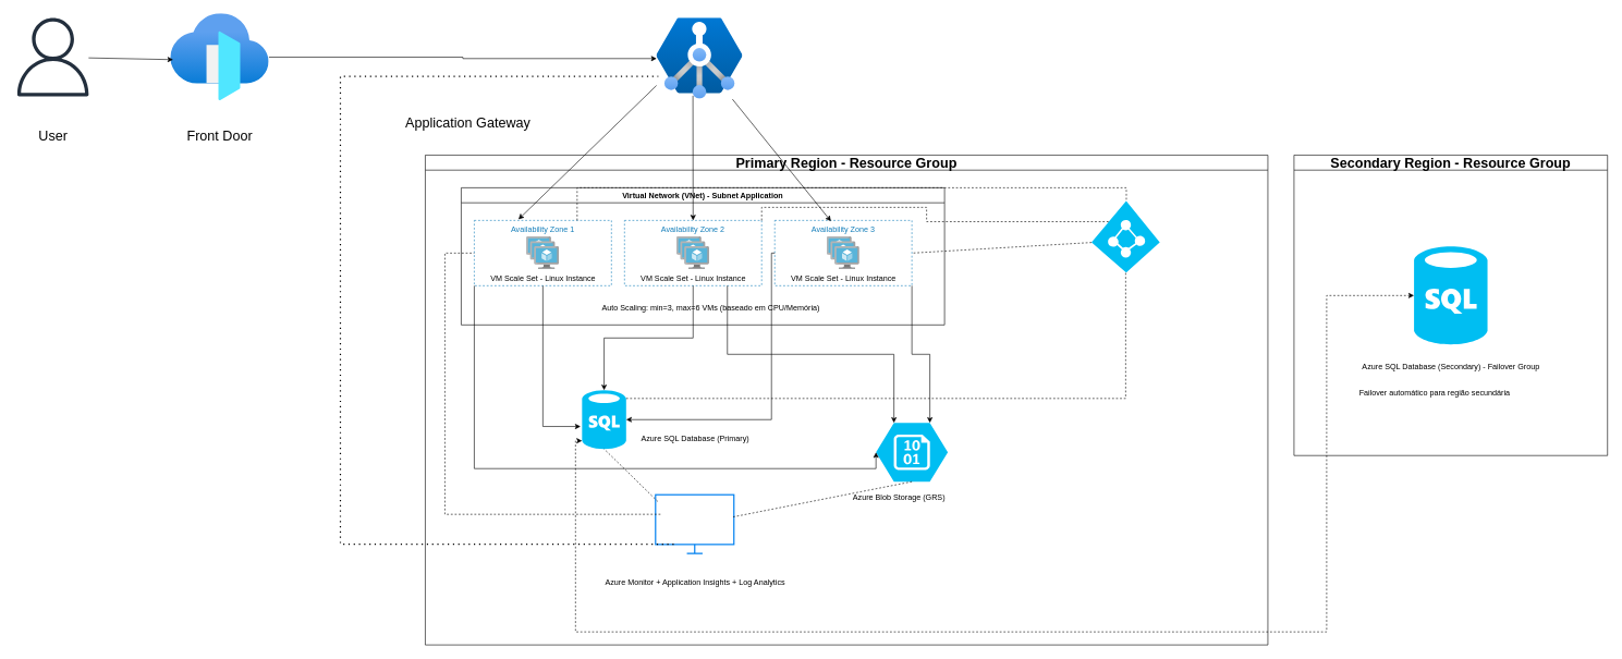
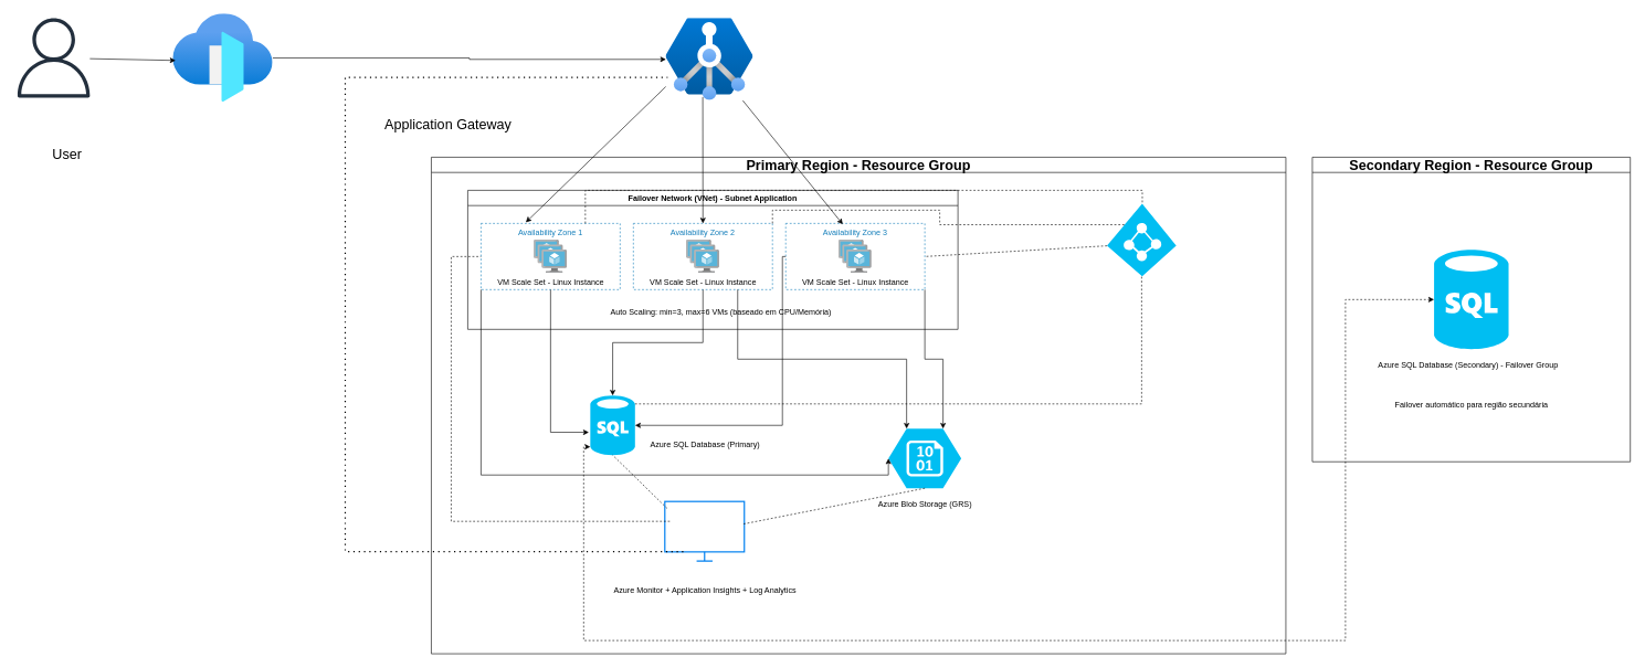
- <mxCell id="7" value="&lt;font style=&quot;font-size: 21px;&quot;&gt;Application Gateway&lt;/font&gt;" style="text;html=1;align=center;verticalAlign=middle;resizable=0;points=[];autosize=1;strokeColor=none;fillColor=none;" vertex="1" parent="1"><mxGeometry x="610" y="167" width="210" height="40" as="geometry" /></mxCell>
+ <mxCell id="7" value="&lt;font style=&quot;font-size: 21px;&quot;&gt;Application Gateway&lt;/font&gt;" style="text;html=1;align=center;verticalAlign=middle;resizable=0;points=[];autosize=1;strokeColor=none;fillColor=none;" vertex="1" parent="1"><mxGeometry x="570" y="167" width="210" height="40" as="geometry" /></mxCell>
- <mxCell id="9" value="&lt;font style=&quot;font-size: 21px;&quot;&gt;User&lt;/font&gt;" style="text;html=1;align=center;verticalAlign=middle;resizable=0;points=[];autosize=1;strokeColor=none;fillColor=none;" vertex="1" parent="1"><mxGeometry x="45" y="187" width="70" height="40" as="geometry" /></mxCell>
+ <mxCell id="9" value="&lt;font style=&quot;font-size: 21px;&quot;&gt;User&lt;/font&gt;" style="text;html=1;align=center;verticalAlign=middle;resizable=0;points=[];autosize=1;strokeColor=none;fillColor=none;" vertex="1" parent="1"><mxGeometry x="65" y="212" width="70" height="40" as="geometry" /></mxCell>
- <mxCell id="8" value="&lt;font style=&quot;font-size: 21px;&quot;&gt;Front Door&lt;/font&gt;" style="text;html=1;align=center;verticalAlign=middle;resizable=0;points=[];autosize=1;strokeColor=none;fillColor=none;" vertex="1" parent="1"><mxGeometry x="275.33" y="187" width="120" height="40" as="geometry" /></mxCell>
- <mxCell id="11" value="Virtual Network (VNet) - Subnet Application" style="swimlane;whiteSpace=wrap;html=1;" vertex="1" parent="10"><mxGeometry x="55" y="50" width="740" height="210" as="geometry" /></mxCell>
+ <mxCell id="11" value="Failover Network (VNet) - Subnet Application" style="swimlane;whiteSpace=wrap;html=1;" vertex="1" parent="10"><mxGeometry x="55" y="50" width="740" height="210" as="geometry" /></mxCell>
- <mxCell id="45" value="Azure SQL Database (Secondary) - Failover Group" style="text;html=1;align=center;verticalAlign=middle;resizable=0;points=[];autosize=1;strokeColor=none;fillColor=none;" vertex="1" parent="43"><mxGeometry x="90" y="310" width="300" height="30" as="geometry" /></mxCell>
+ <mxCell id="45" value="Azure SQL Database (Secondary) - Failover Group" style="text;html=1;align=center;verticalAlign=middle;resizable=0;points=[];autosize=1;strokeColor=none;fillColor=none;" vertex="1" parent="43"><mxGeometry x="85" y="300" width="300" height="30" as="geometry" /></mxCell>
- <mxCell id="46" value="Failover automático para região secundária" style="text;html=1;align=center;verticalAlign=middle;resizable=0;points=[];autosize=1;strokeColor=none;fillColor=none;" vertex="1" parent="43"><mxGeometry x="90" y="350" width="250" height="30" as="geometry" /></mxCell>
+ <mxCell id="46" value="Failover automático para região secundária" style="text;html=1;align=center;verticalAlign=middle;resizable=0;points=[];autosize=1;strokeColor=none;fillColor=none;" vertex="1" parent="43"><mxGeometry x="115" y="360" width="250" height="30" as="geometry" /></mxCell>
- <mxCell id="26" value="Azure Blob Storage (GRS)" style="text;html=1;align=center;verticalAlign=middle;resizable=0;points=[];autosize=1;strokeColor=none;fillColor=none;" vertex="1" parent="10"><mxGeometry x="645" y="510" width="160" height="30" as="geometry" /></mxCell>
+ <mxCell id="26" value="Azure Blob Storage (GRS)" style="text;html=1;align=center;verticalAlign=middle;resizable=0;points=[];autosize=1;strokeColor=none;fillColor=none;" vertex="1" parent="10"><mxGeometry x="665" y="510" width="160" height="30" as="geometry" /></mxCell>
